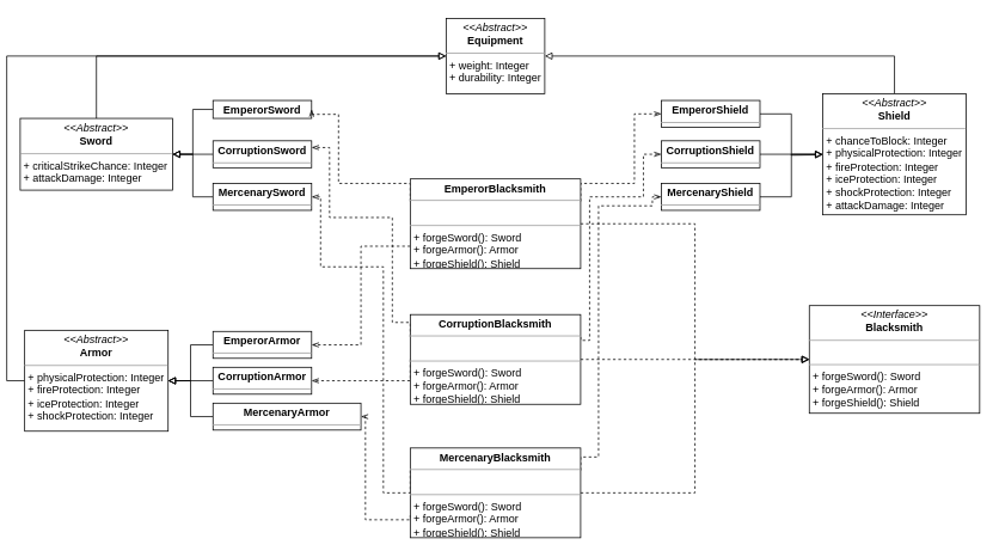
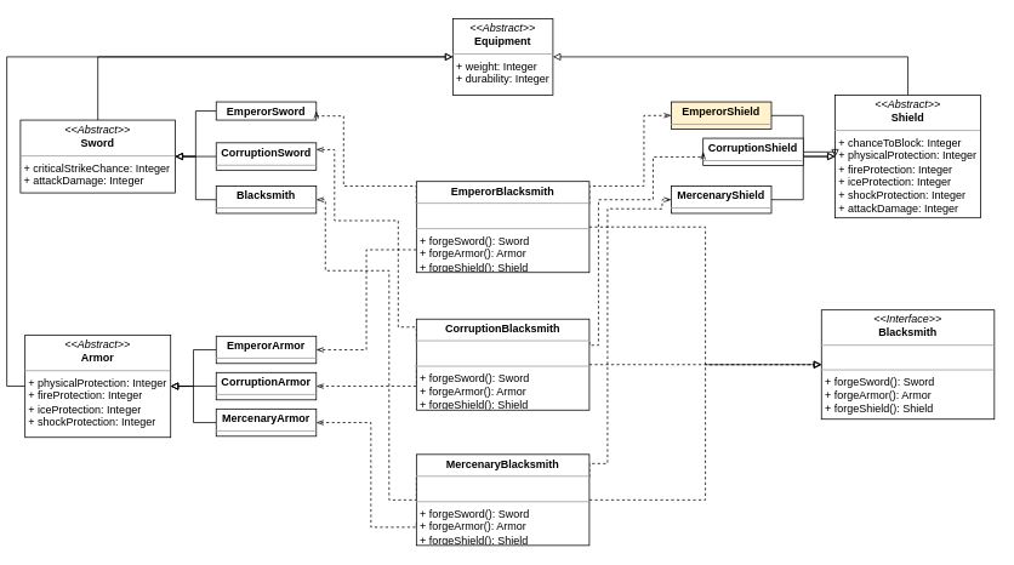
- <mxCell id="23" value="&lt;p style=&quot;margin: 0px ; margin-top: 4px ; text-align: center&quot;&gt;&lt;b&gt;EmperorShield&lt;/b&gt;&lt;/p&gt;&lt;hr size=&quot;1&quot;&gt;&lt;p style=&quot;margin: 0px ; margin-left: 4px&quot;&gt;&lt;br&gt;&lt;/p&gt;" style="verticalAlign=top;align=left;overflow=fill;fontSize=12;fontFamily=Helvetica;html=1;" parent="1" vertex="1"><mxGeometry x="735" y="111.5" width="110" height="30" as="geometry" /></mxCell>
+ <mxCell id="23" value="&lt;p style=&quot;margin: 0px ; margin-top: 4px ; text-align: center&quot;&gt;&lt;b&gt;EmperorShield&lt;/b&gt;&lt;/p&gt;&lt;hr size=&quot;1&quot;&gt;&lt;p style=&quot;margin: 0px ; margin-left: 4px&quot;&gt;&lt;br&gt;&lt;/p&gt;" style="verticalAlign=top;align=left;overflow=fill;fontSize=12;fontFamily=Helvetica;html=1;fillColor=#fff2cc;" parent="1" vertex="1"><mxGeometry x="735" y="111.5" width="110" height="30" as="geometry" /></mxCell>
- <mxCell id="25" value="&lt;p style=&quot;margin: 0px ; margin-top: 4px ; text-align: center&quot;&gt;&lt;b&gt;CorruptionShield&lt;/b&gt;&lt;/p&gt;&lt;hr size=&quot;1&quot;&gt;&lt;p style=&quot;margin: 0px ; margin-left: 4px&quot;&gt;&lt;br&gt;&lt;/p&gt;" style="verticalAlign=top;align=left;overflow=fill;fontSize=12;fontFamily=Helvetica;html=1;" parent="1" vertex="1"><mxGeometry x="735" y="156.5" width="110" height="30" as="geometry" /></mxCell>
+ <mxCell id="25" value="&lt;p style=&quot;margin: 0px ; margin-top: 4px ; text-align: center&quot;&gt;&lt;b&gt;CorruptionShield&lt;/b&gt;&lt;/p&gt;&lt;hr size=&quot;1&quot;&gt;&lt;p style=&quot;margin: 0px ; margin-left: 4px&quot;&gt;&lt;br&gt;&lt;/p&gt;" style="verticalAlign=top;align=left;overflow=fill;fontSize=12;fontFamily=Helvetica;html=1;" parent="1" vertex="1"><mxGeometry x="770" y="151.5" width="110" height="30" as="geometry" /></mxCell>
- <mxCell id="5" value="&lt;p style=&quot;margin: 0px ; margin-top: 4px ; text-align: center&quot;&gt;&lt;b&gt;MercenarySword&lt;/b&gt;&lt;/p&gt;&lt;hr size=&quot;1&quot;&gt;&lt;p style=&quot;margin: 0px 0px 0px 4px&quot;&gt;&lt;br&gt;&lt;/p&gt;" style="verticalAlign=top;align=left;overflow=fill;fontSize=12;fontFamily=Helvetica;html=1;" parent="1" vertex="1"><mxGeometry x="235" y="204" width="110" height="30" as="geometry" /></mxCell>
+ <mxCell id="5" value="&lt;p style=&quot;margin: 0px ; margin-top: 4px ; text-align: center&quot;&gt;&lt;b&gt;Blacksmith&lt;/b&gt;&lt;/p&gt;&lt;hr size=&quot;1&quot;&gt;&lt;p style=&quot;margin: 0px 0px 0px 4px&quot;&gt;&lt;br&gt;&lt;/p&gt;" style="verticalAlign=top;align=left;overflow=fill;fontSize=12;fontFamily=Helvetica;html=1;" parent="1" vertex="1"><mxGeometry x="235" y="204" width="110" height="30" as="geometry" /></mxCell>
- <mxCell id="13" value="&lt;p style=&quot;margin: 0px ; margin-top: 4px ; text-align: center&quot;&gt;&lt;b&gt;MercenaryArmor&lt;/b&gt;&lt;/p&gt;&lt;hr size=&quot;1&quot;&gt;&lt;p style=&quot;margin: 0px ; margin-left: 4px&quot;&gt;&lt;br&gt;&lt;/p&gt;" style="verticalAlign=top;align=left;overflow=fill;fontSize=12;fontFamily=Helvetica;html=1;" parent="1" vertex="1"><mxGeometry x="235" y="449" width="165" height="30" as="geometry" /></mxCell>
+ <mxCell id="13" value="&lt;p style=&quot;margin: 0px ; margin-top: 4px ; text-align: center&quot;&gt;&lt;b&gt;MercenaryArmor&lt;/b&gt;&lt;/p&gt;&lt;hr size=&quot;1&quot;&gt;&lt;p style=&quot;margin: 0px ; margin-left: 4px&quot;&gt;&lt;br&gt;&lt;/p&gt;" style="verticalAlign=top;align=left;overflow=fill;fontSize=12;fontFamily=Helvetica;html=1;" parent="1" vertex="1"><mxGeometry x="235" y="449" width="110" height="30" as="geometry" /></mxCell>
